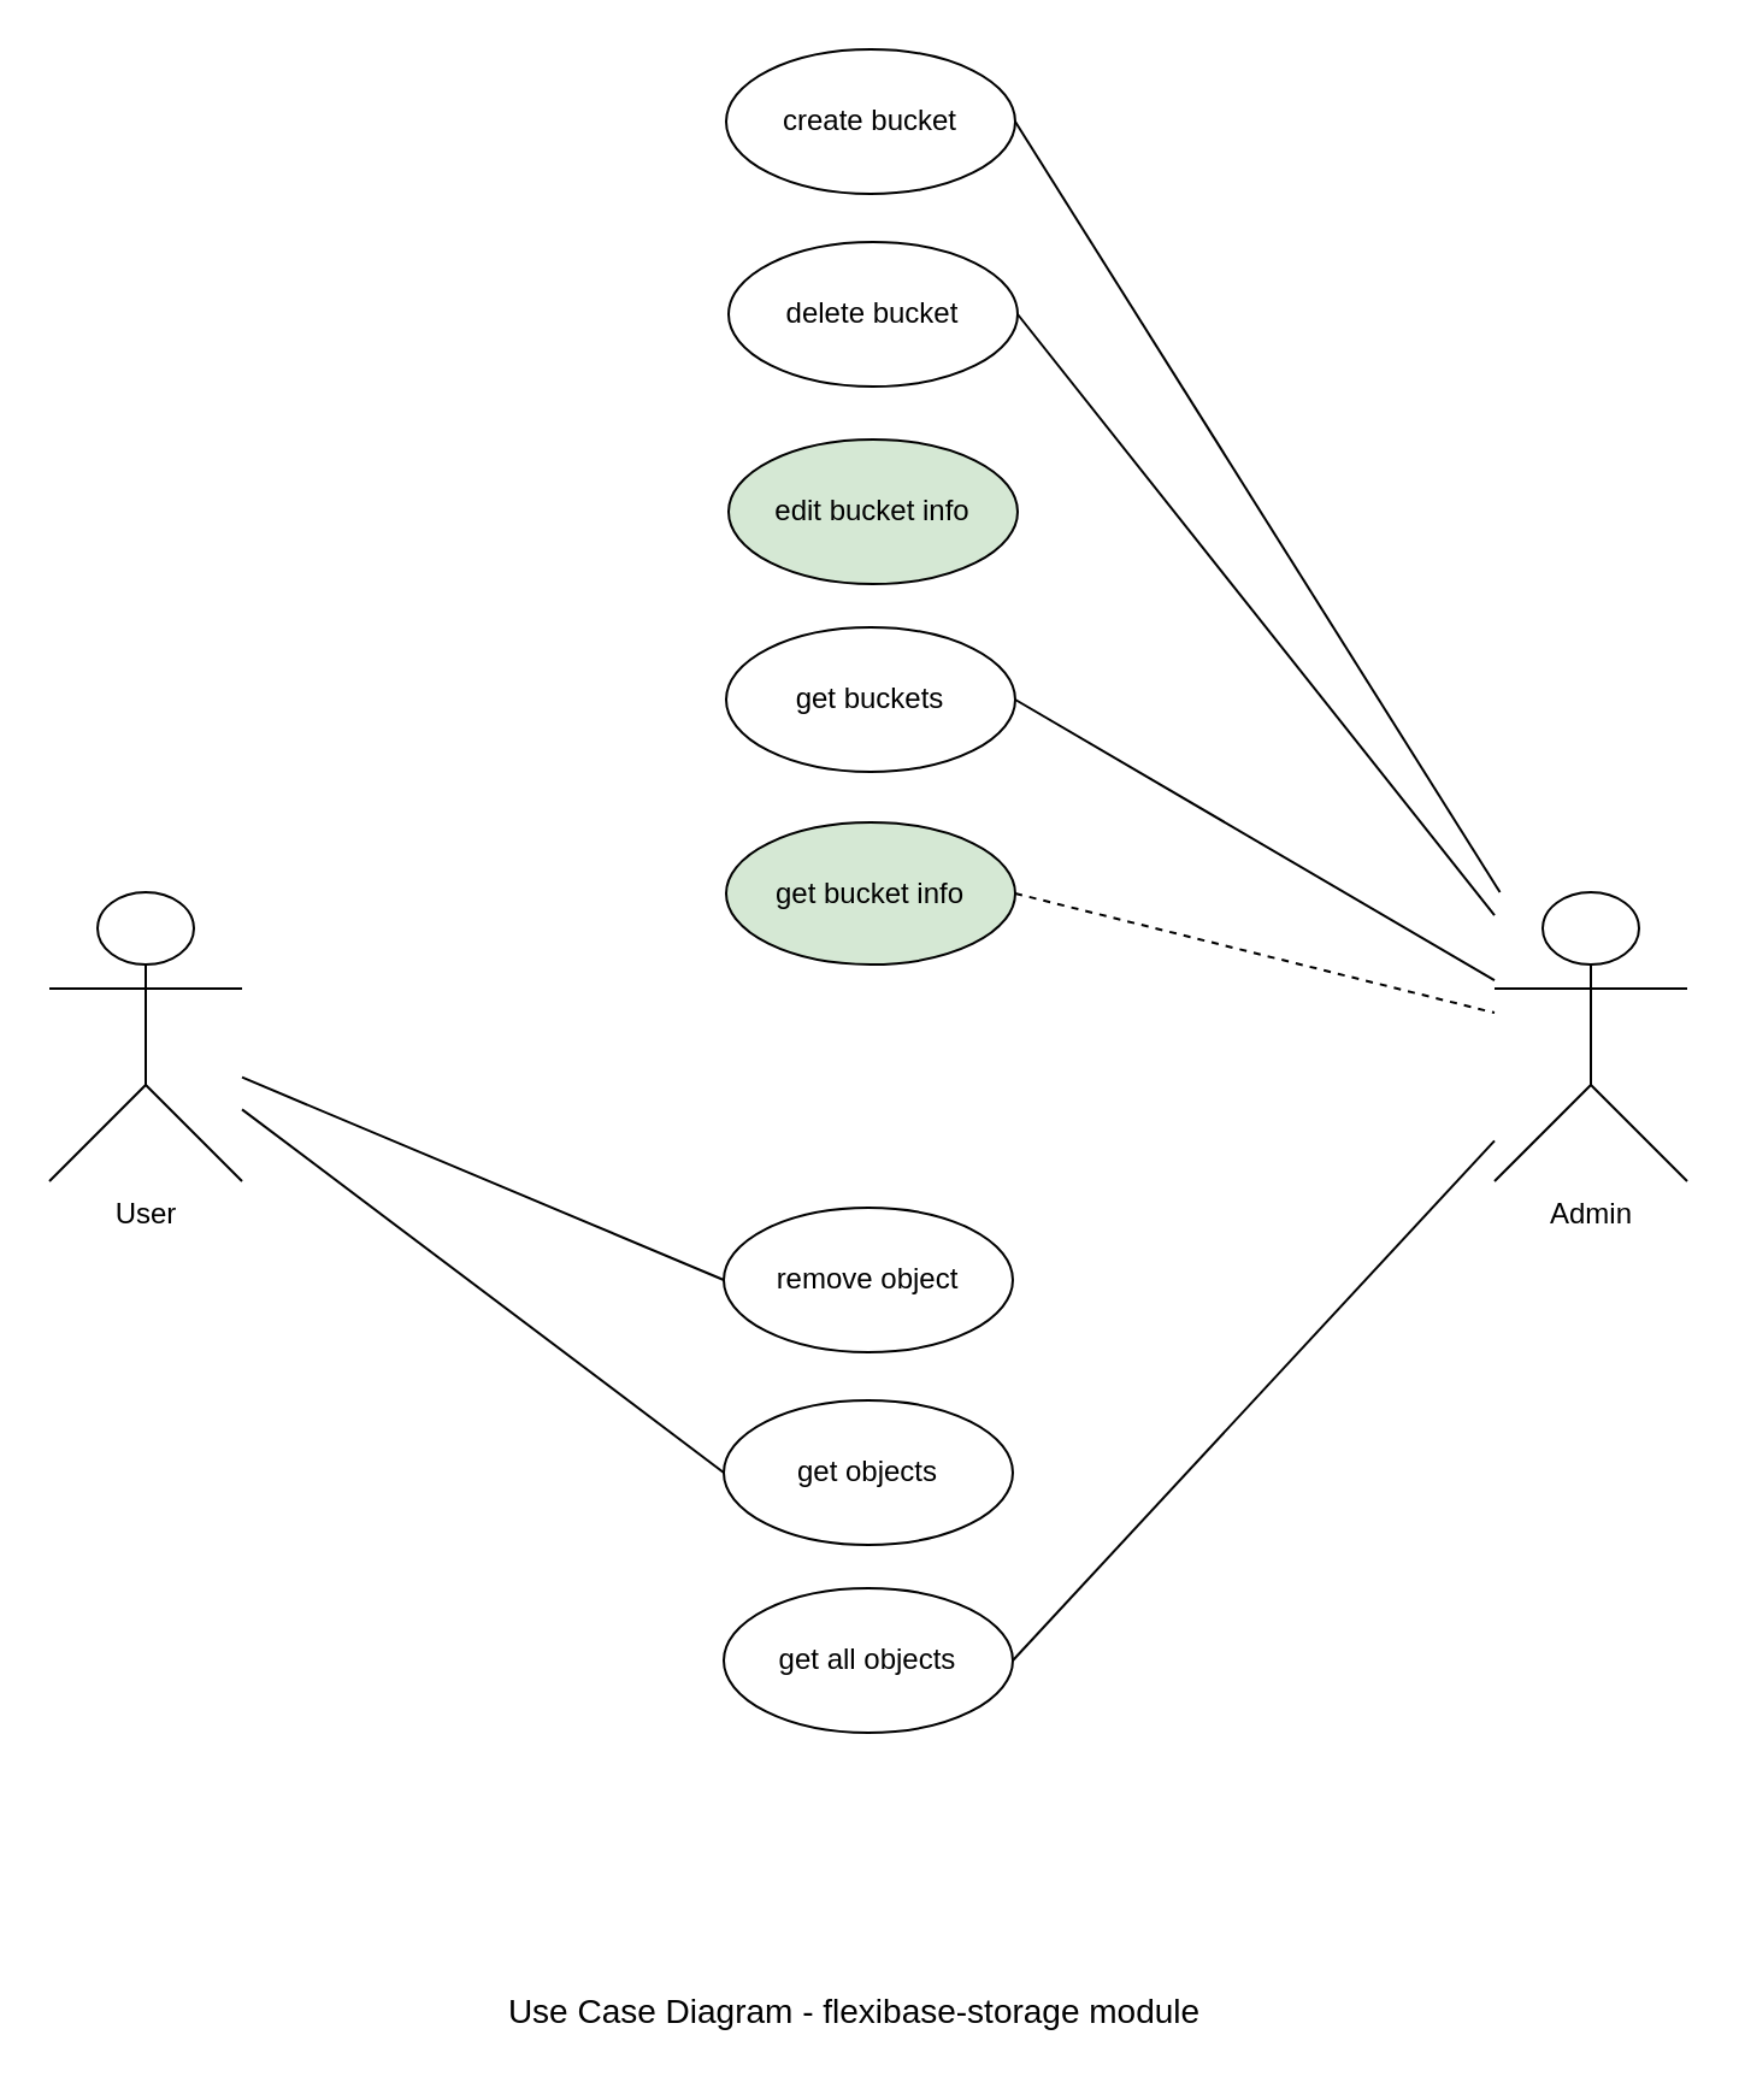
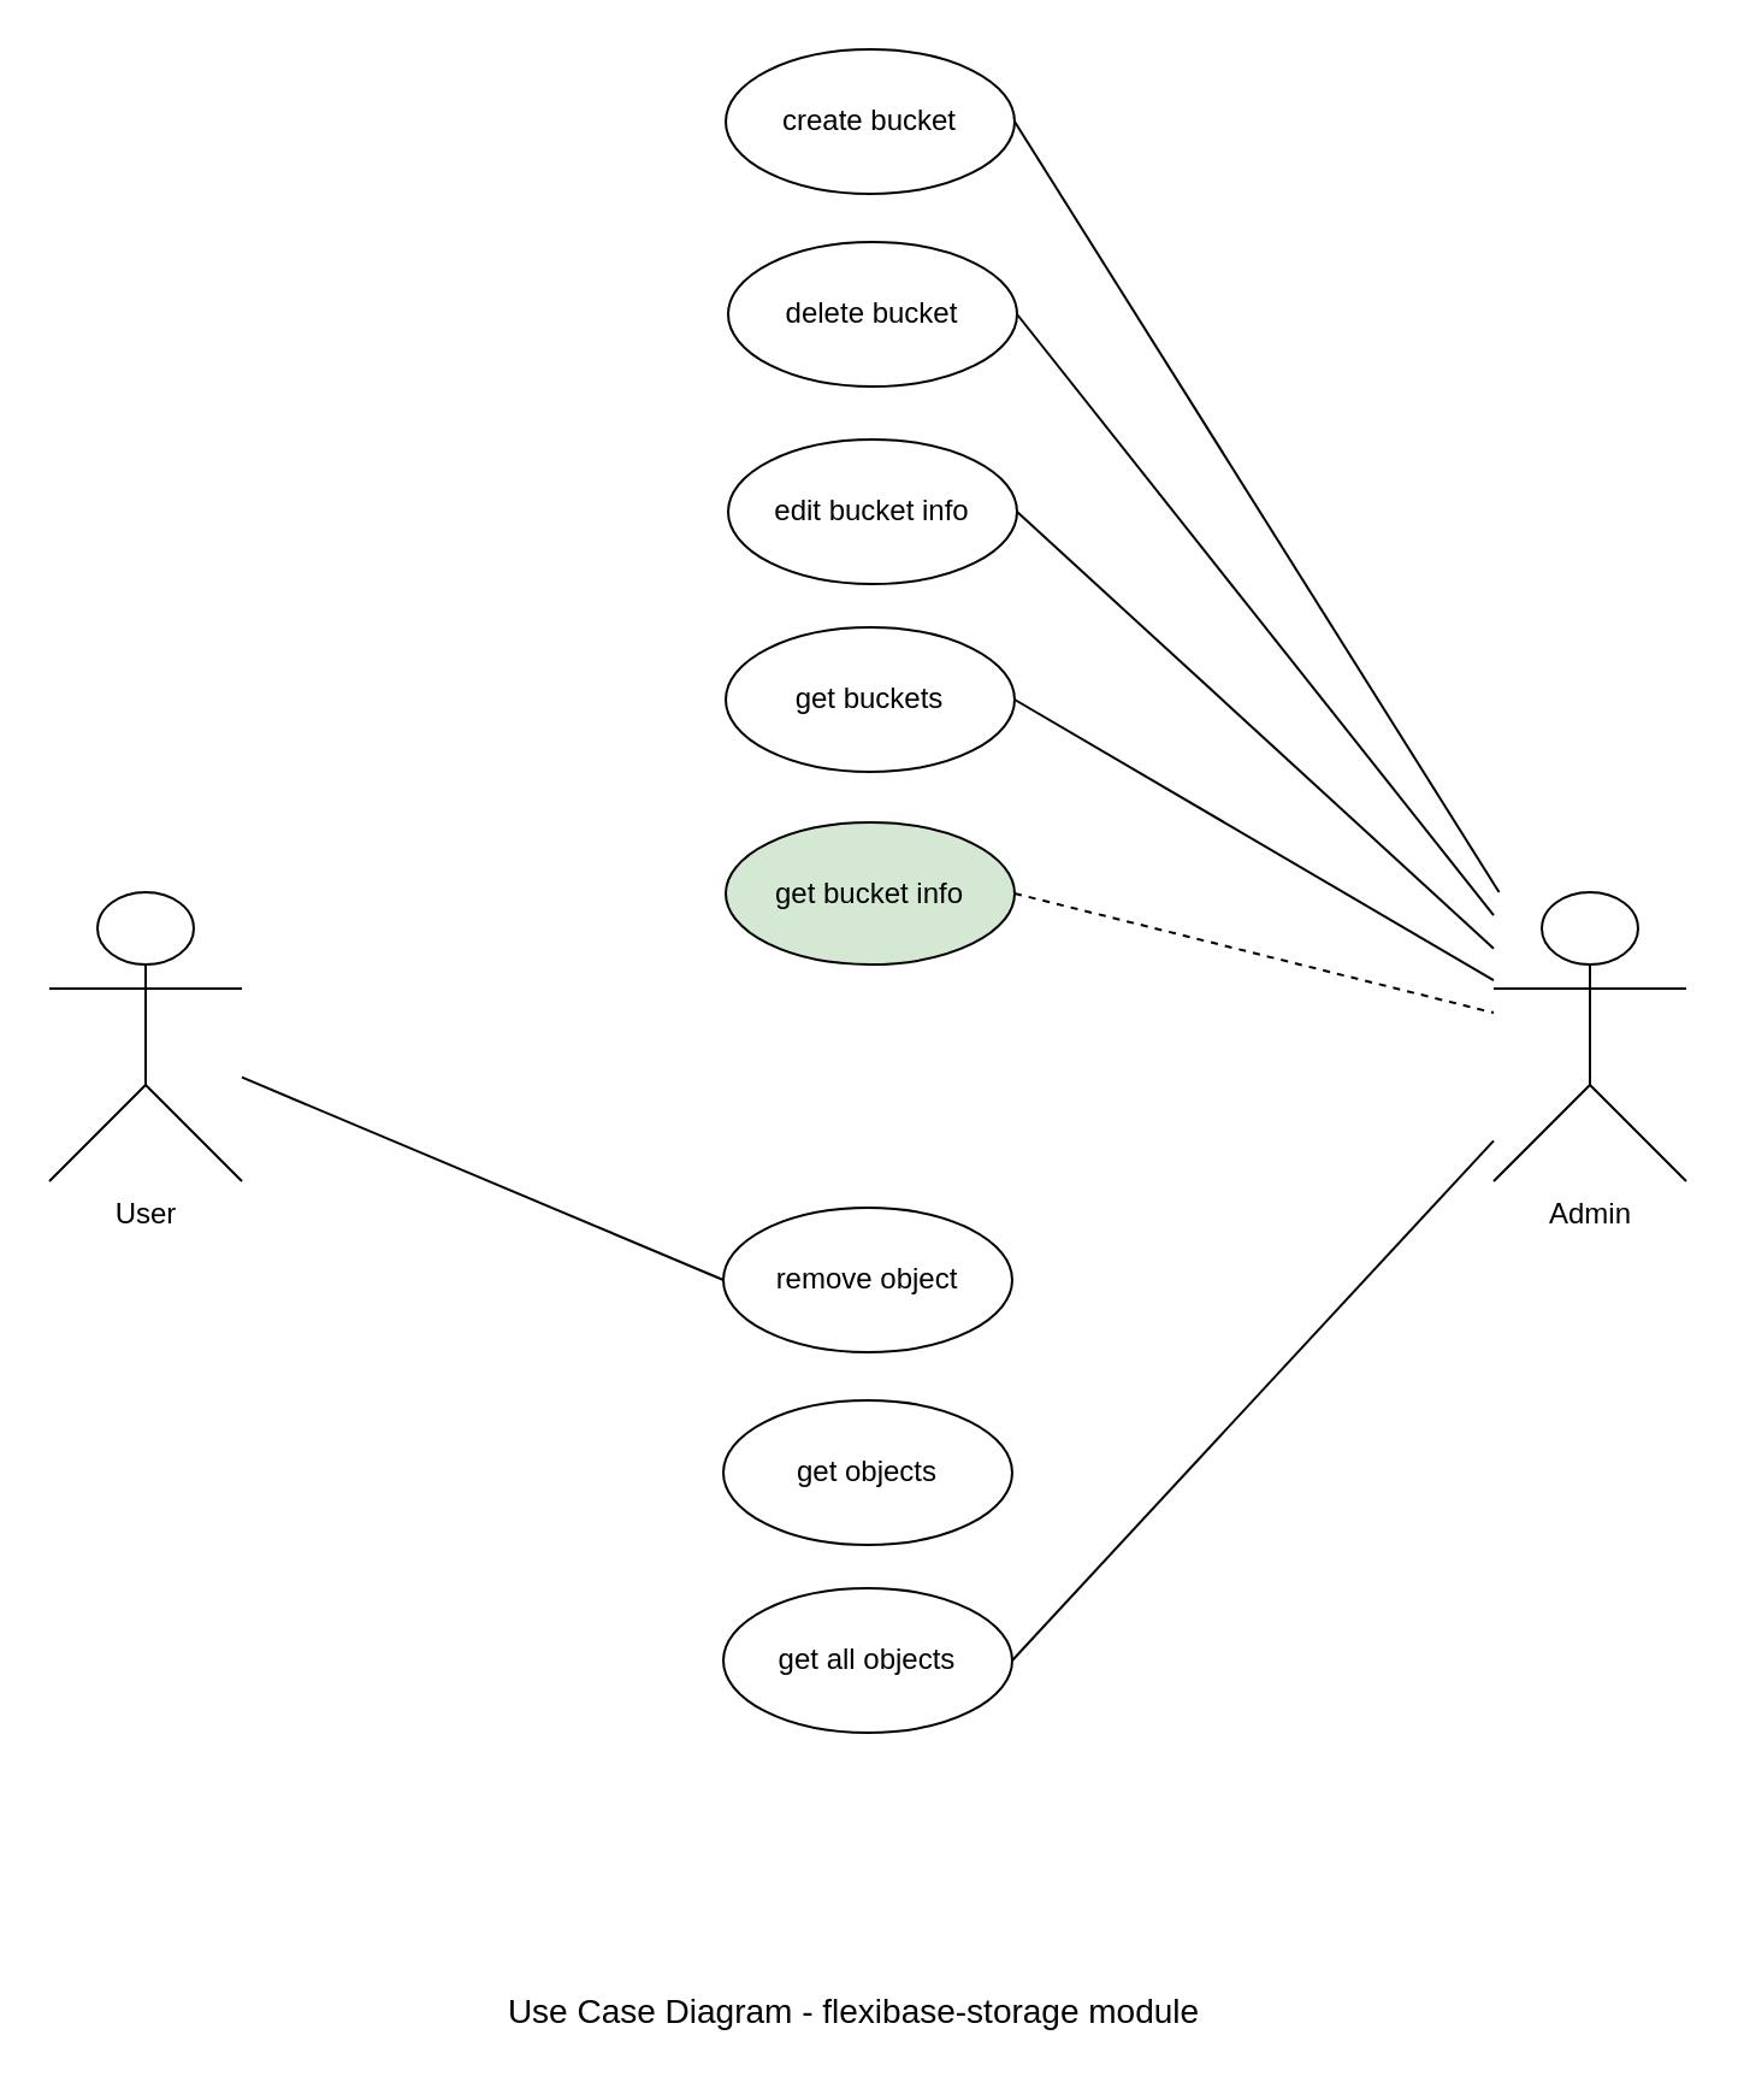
- <mxCell id="6" value="edit bucket info" style="ellipse;whiteSpace=wrap;html=1;align=center;fillColor=#d5e8d4;" vertex="1" parent="1"><mxGeometry x="302" y="182" width="120" height="60" as="geometry" /></mxCell>
+ <mxCell id="6" value="edit bucket info" style="ellipse;whiteSpace=wrap;html=1;align=center;" vertex="1" parent="1"><mxGeometry x="302" y="182" width="120" height="60" as="geometry" /></mxCell>
+ <mxCell id="9" value="" style="endArrow=none;html=1;rounded=0;entryX=1;entryY=0.5;entryDx=0;entryDy=0;" edge="1" parent="1" source="3" target="6"><mxGeometry relative="1" as="geometry"><mxPoint x="280" y="320" as="sourcePoint" /><mxPoint x="440" y="320" as="targetPoint" /></mxGeometry></mxCell>
- <mxCell id="14" value="" style="endArrow=none;html=1;rounded=0;exitX=0;exitY=0.5;exitDx=0;exitDy=0;" edge="1" parent="1" source="12" target="2"><mxGeometry relative="1" as="geometry"><mxPoint x="280" y="570" as="sourcePoint" /><mxPoint x="440" y="570" as="targetPoint" /></mxGeometry></mxCell>
